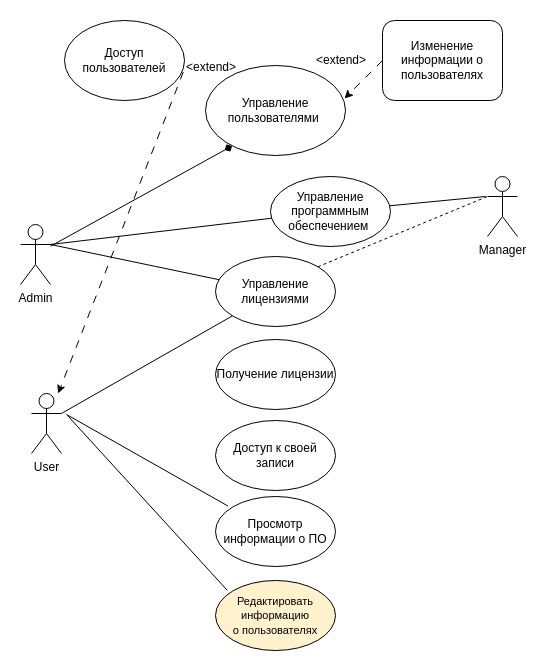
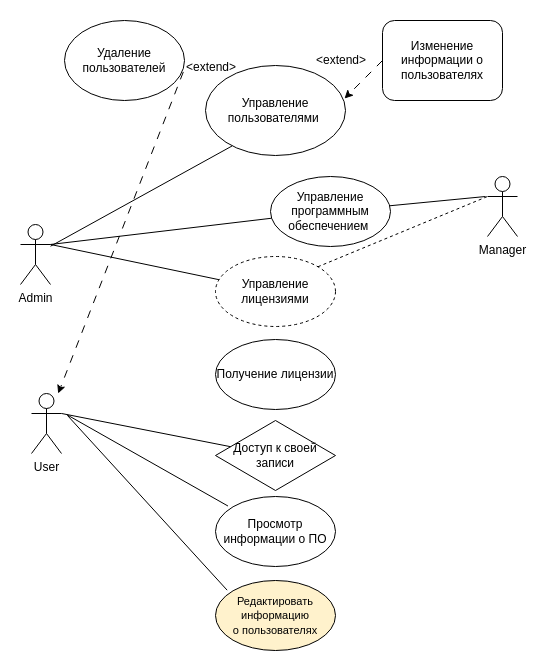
- <mxCell id="20" value="Доступ пользователей" style="ellipse;whiteSpace=wrap;html=1;" vertex="1" parent="1"><mxGeometry x="64" y="20" width="120" height="80" as="geometry" /></mxCell>
+ <mxCell id="20" value="Удаление пользователей" style="ellipse;whiteSpace=wrap;html=1;" vertex="1" parent="1"><mxGeometry x="64" y="20" width="120" height="80" as="geometry" /></mxCell>
- <mxCell id="12" value="" style="endArrow=diamond;html=1;rounded=0;entryX=0.19;entryY=0.894;entryDx=0;entryDy=0;entryPerimeter=0;" edge="1" parent="1" source="2" target="5"><mxGeometry width="50" height="50" relative="1" as="geometry"><mxPoint x="198" y="394" as="sourcePoint" /><mxPoint x="248" y="344" as="targetPoint" /></mxGeometry></mxCell>
+ <mxCell id="12" value="" style="endArrow=none;html=1;rounded=0;entryX=0.19;entryY=0.894;entryDx=0;entryDy=0;entryPerimeter=0;" edge="1" parent="1" source="2" target="5"><mxGeometry width="50" height="50" relative="1" as="geometry"><mxPoint x="198" y="394" as="sourcePoint" /><mxPoint x="248" y="344" as="targetPoint" /></mxGeometry></mxCell>
- <mxCell id="7" value="Управление &amp;nbsp;лицензиями&amp;nbsp;" style="ellipse;whiteSpace=wrap;html=1;" parent="1" vertex="1"><mxGeometry x="215" y="256" width="120" height="70" as="geometry" /></mxCell>
+ <mxCell id="7" value="Управление &amp;nbsp;лицензиями&amp;nbsp;" style="ellipse;whiteSpace=wrap;html=1;dashed=1;" parent="1" vertex="1"><mxGeometry x="215" y="256" width="120" height="70" as="geometry" /></mxCell>
- <mxCell id="15" value="" style="endArrow=none;html=1;rounded=0;exitX=1;exitY=0.333;exitDx=0;exitDy=0;exitPerimeter=0;" edge="1" parent="1" source="3" target="7"><mxGeometry width="50" height="50" relative="1" as="geometry"><mxPoint x="103" y="391" as="sourcePoint" /><mxPoint x="173" y="421" as="targetPoint" /></mxGeometry></mxCell>
+ <mxCell id="15" value="" style="endArrow=none;html=1;rounded=0;exitX=1;exitY=0.333;exitDx=0;exitDy=0;exitPerimeter=0;" edge="1" parent="1" source="3" target="8"><mxGeometry width="50" height="50" relative="1" as="geometry"><mxPoint x="103" y="391" as="sourcePoint" /><mxPoint x="173" y="421" as="targetPoint" /></mxGeometry></mxCell>
- <mxCell id="8" value="Доступ к своей записи" style="ellipse;whiteSpace=wrap;html=1;" parent="1" vertex="1"><mxGeometry x="215" y="420" width="120" height="70" as="geometry" /></mxCell>
+ <mxCell id="8" value="Доступ к своей записи" style="rhombus;whiteSpace=wrap;html=1;" parent="1" vertex="1"><mxGeometry x="215" y="420" width="120" height="70" as="geometry" /></mxCell>
